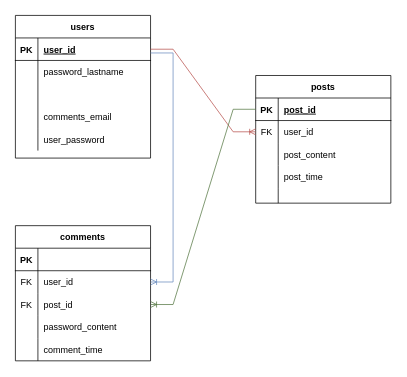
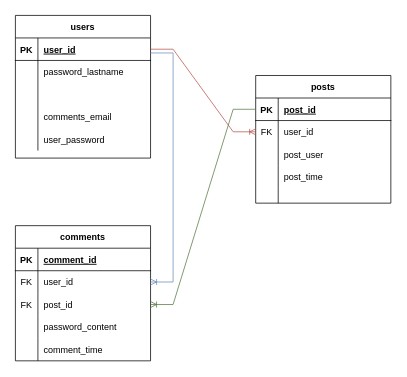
- <mxCell id="26" value="post_content" style="shape=partialRectangle;connectable=0;fillColor=none;top=0;left=0;bottom=0;right=0;align=left;spacingLeft=6;overflow=hidden;" parent="24" vertex="1"><mxGeometry x="30" width="150" height="30" as="geometry"><mxRectangle width="150" height="30" as="alternateBounds" /></mxGeometry></mxCell>
+ <mxCell id="26" value="post_user" style="shape=partialRectangle;connectable=0;fillColor=none;top=0;left=0;bottom=0;right=0;align=left;spacingLeft=6;overflow=hidden;" parent="24" vertex="1"><mxGeometry x="30" width="150" height="30" as="geometry"><mxRectangle width="150" height="30" as="alternateBounds" /></mxGeometry></mxCell>
+ <mxCell id="36" value="comment_id" style="shape=partialRectangle;connectable=0;fillColor=none;top=0;left=0;bottom=0;right=0;align=left;spacingLeft=6;fontStyle=5;overflow=hidden;" parent="34" vertex="1"><mxGeometry x="30" width="150" height="30" as="geometry"><mxRectangle width="150" height="30" as="alternateBounds" /></mxGeometry></mxCell>
